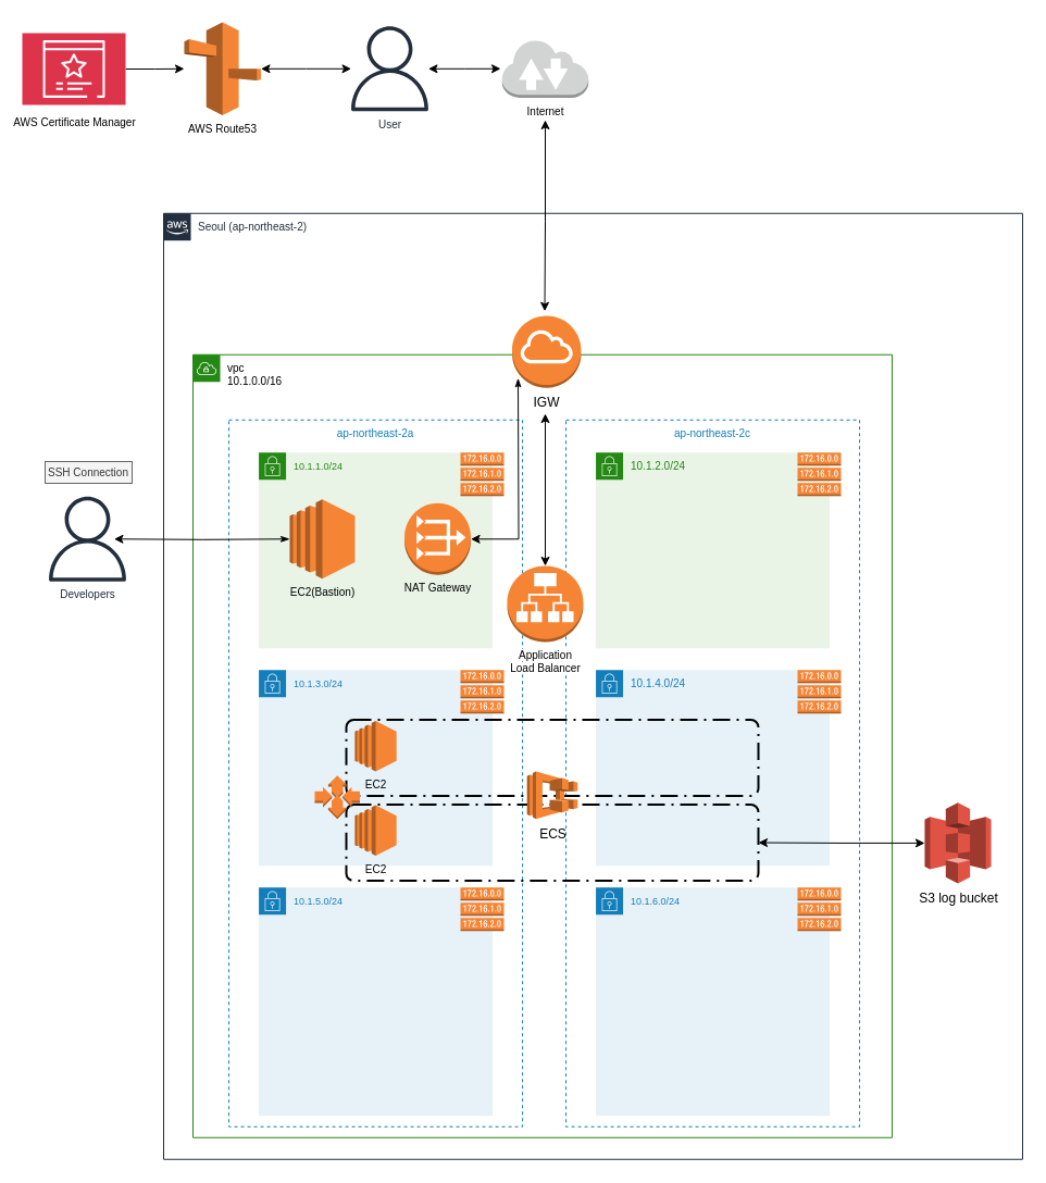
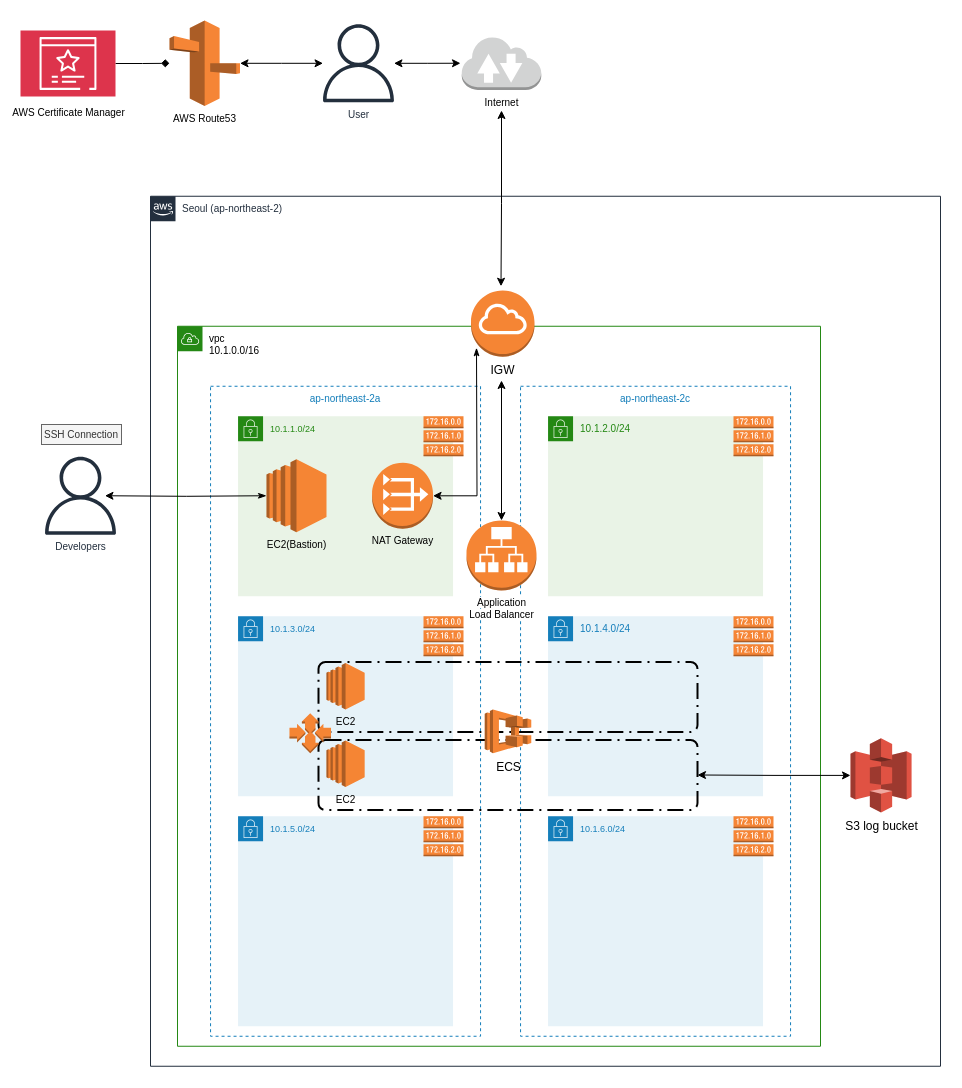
- <mxCell id="41" style="edgeStyle=orthogonalEdgeStyle;rounded=0;orthogonalLoop=1;jettySize=auto;html=1;" parent="1" source="42" target="5" edge="1"><mxGeometry relative="1" as="geometry" /></mxCell>
+ <mxCell id="41" style="edgeStyle=orthogonalEdgeStyle;rounded=0;orthogonalLoop=1;jettySize=auto;html=1;endArrow=diamond;" parent="1" source="42" target="5" edge="1"><mxGeometry relative="1" as="geometry" /></mxCell>
